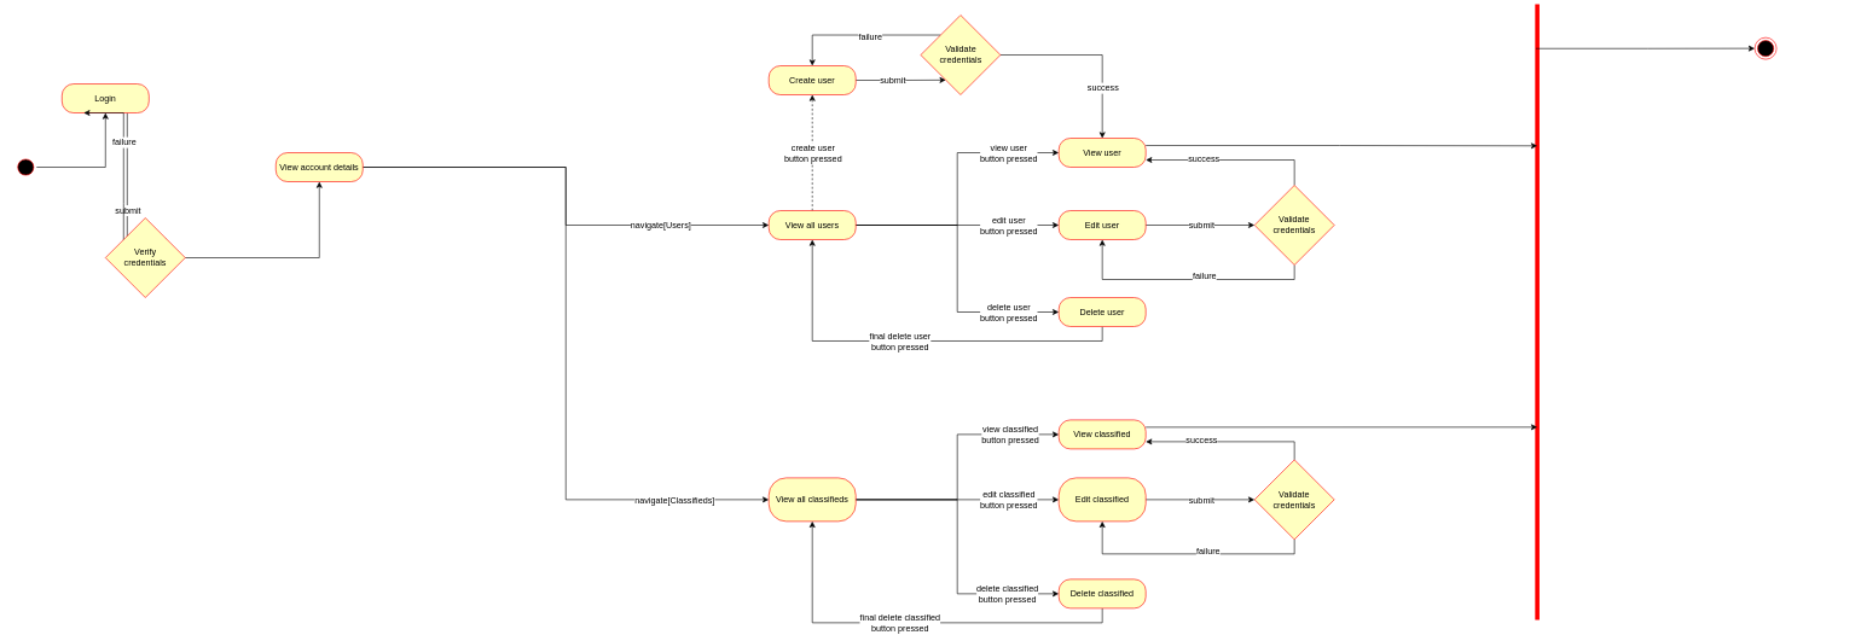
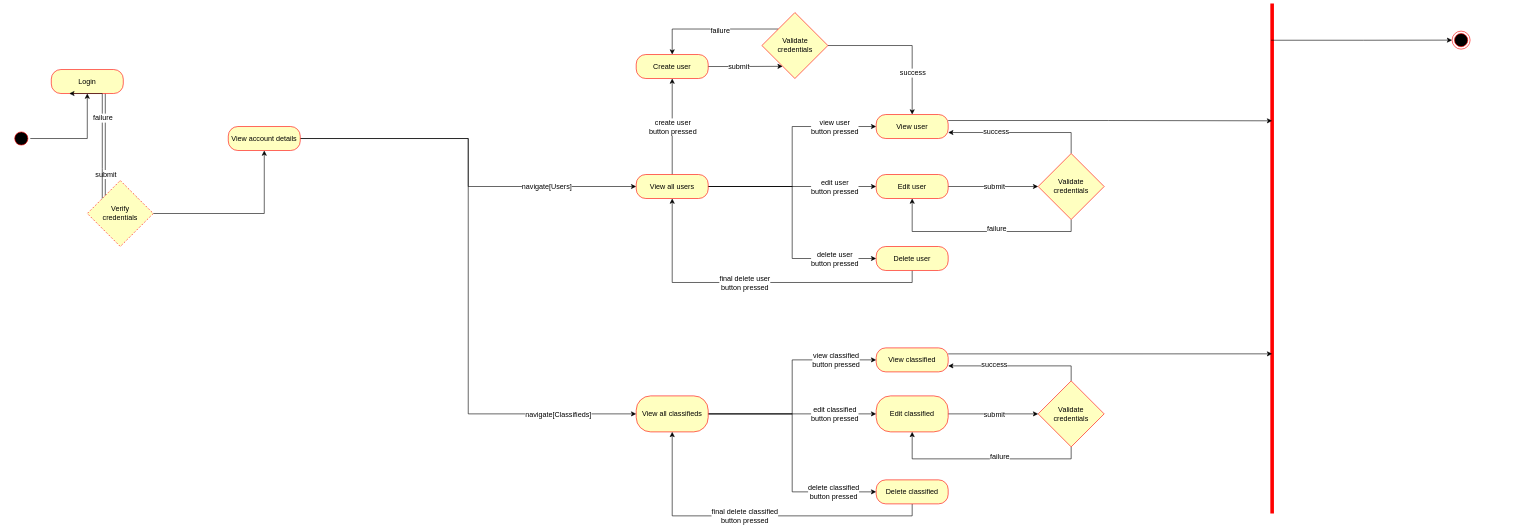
- <mxCell id="25" style="edgeStyle=orthogonalEdgeStyle;rounded=0;orthogonalLoop=1;jettySize=auto;html=1;exitX=0.5;exitY=0;exitDx=0;exitDy=0;dashed=1;" edge="1" parent="1" source="27" target="30"><mxGeometry relative="1" as="geometry" /></mxCell>
+ <mxCell id="25" style="edgeStyle=orthogonalEdgeStyle;rounded=0;orthogonalLoop=1;jettySize=auto;html=1;exitX=0.5;exitY=0;exitDx=0;exitDy=0;" edge="1" parent="1" source="27" target="30"><mxGeometry relative="1" as="geometry" /></mxCell>
- <mxCell id="10" value="Verify&lt;br&gt;credentials" style="rhombus;whiteSpace=wrap;html=1;fillColor=#ffffc0;strokeColor=#ff0000;" parent="1" vertex="1"><mxGeometry x="145" y="300" width="110" height="110" as="geometry" /></mxCell>
+ <mxCell id="10" value="Verify&lt;br&gt;credentials" style="rhombus;whiteSpace=wrap;html=1;fillColor=#ffffc0;strokeColor=#ff0000;dashed=1;" parent="1" vertex="1"><mxGeometry x="145" y="300" width="110" height="110" as="geometry" /></mxCell>
